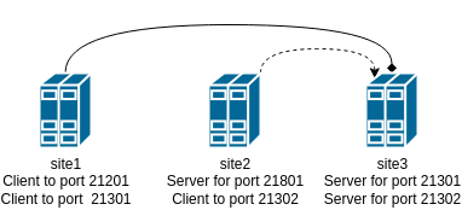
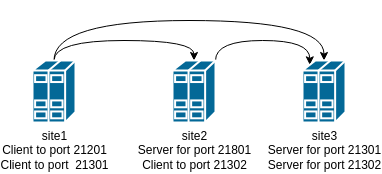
- <mxCell id="3" style="edgeStyle=orthogonalEdgeStyle;curved=1;rounded=0;orthogonalLoop=1;jettySize=auto;html=1;entryX=0.5;entryY=0;entryDx=0;entryDy=0;entryPerimeter=0;exitX=0.5;exitY=0;exitDx=0;exitDy=0;exitPerimeter=0;endArrow=diamond;" parent="1" source="4" target="7" edge="1"><mxGeometry relative="1" as="geometry"><Array as="points"><mxPoint x="42" y="20" /><mxPoint x="312" y="20" /></Array></mxGeometry></mxCell>
+ <mxCell id="3" style="edgeStyle=orthogonalEdgeStyle;curved=1;rounded=0;orthogonalLoop=1;jettySize=auto;html=1;entryX=0.5;entryY=0;entryDx=0;entryDy=0;entryPerimeter=0;exitX=0.5;exitY=0;exitDx=0;exitDy=0;exitPerimeter=0;" parent="1" source="4" target="7" edge="1"><mxGeometry relative="1" as="geometry"><Array as="points"><mxPoint x="42" y="20" /><mxPoint x="312" y="20" /></Array></mxGeometry></mxCell>
+ <mxCell id="2" style="edgeStyle=orthogonalEdgeStyle;curved=1;rounded=0;orthogonalLoop=1;jettySize=auto;html=1;exitX=0.5;exitY=0;exitDx=0;exitDy=0;exitPerimeter=0;entryX=0.5;entryY=0;entryDx=0;entryDy=0;entryPerimeter=0;" parent="1" source="4" target="6" edge="1"><mxGeometry relative="1" as="geometry" /></mxCell>
- <mxCell id="5" style="edgeStyle=orthogonalEdgeStyle;curved=1;rounded=0;orthogonalLoop=1;jettySize=auto;html=1;exitX=1;exitY=0;exitDx=0;exitDy=0;exitPerimeter=0;entryX=0.17;entryY=0.07;entryDx=0;entryDy=0;entryPerimeter=0;dashed=1;" edge="1" parent="1" source="6" target="7"><mxGeometry relative="1" as="geometry"><Array as="points"><mxPoint x="203" y="40" /><mxPoint x="297" y="40" /></Array></mxGeometry></mxCell>
+ <mxCell id="5" style="edgeStyle=orthogonalEdgeStyle;curved=1;rounded=0;orthogonalLoop=1;jettySize=auto;html=1;exitX=1;exitY=0;exitDx=0;exitDy=0;exitPerimeter=0;entryX=0.17;entryY=0.07;entryDx=0;entryDy=0;entryPerimeter=0;" edge="1" parent="1" source="6" target="7"><mxGeometry relative="1" as="geometry"><Array as="points"><mxPoint x="203" y="40" /><mxPoint x="297" y="40" /></Array></mxGeometry></mxCell>
